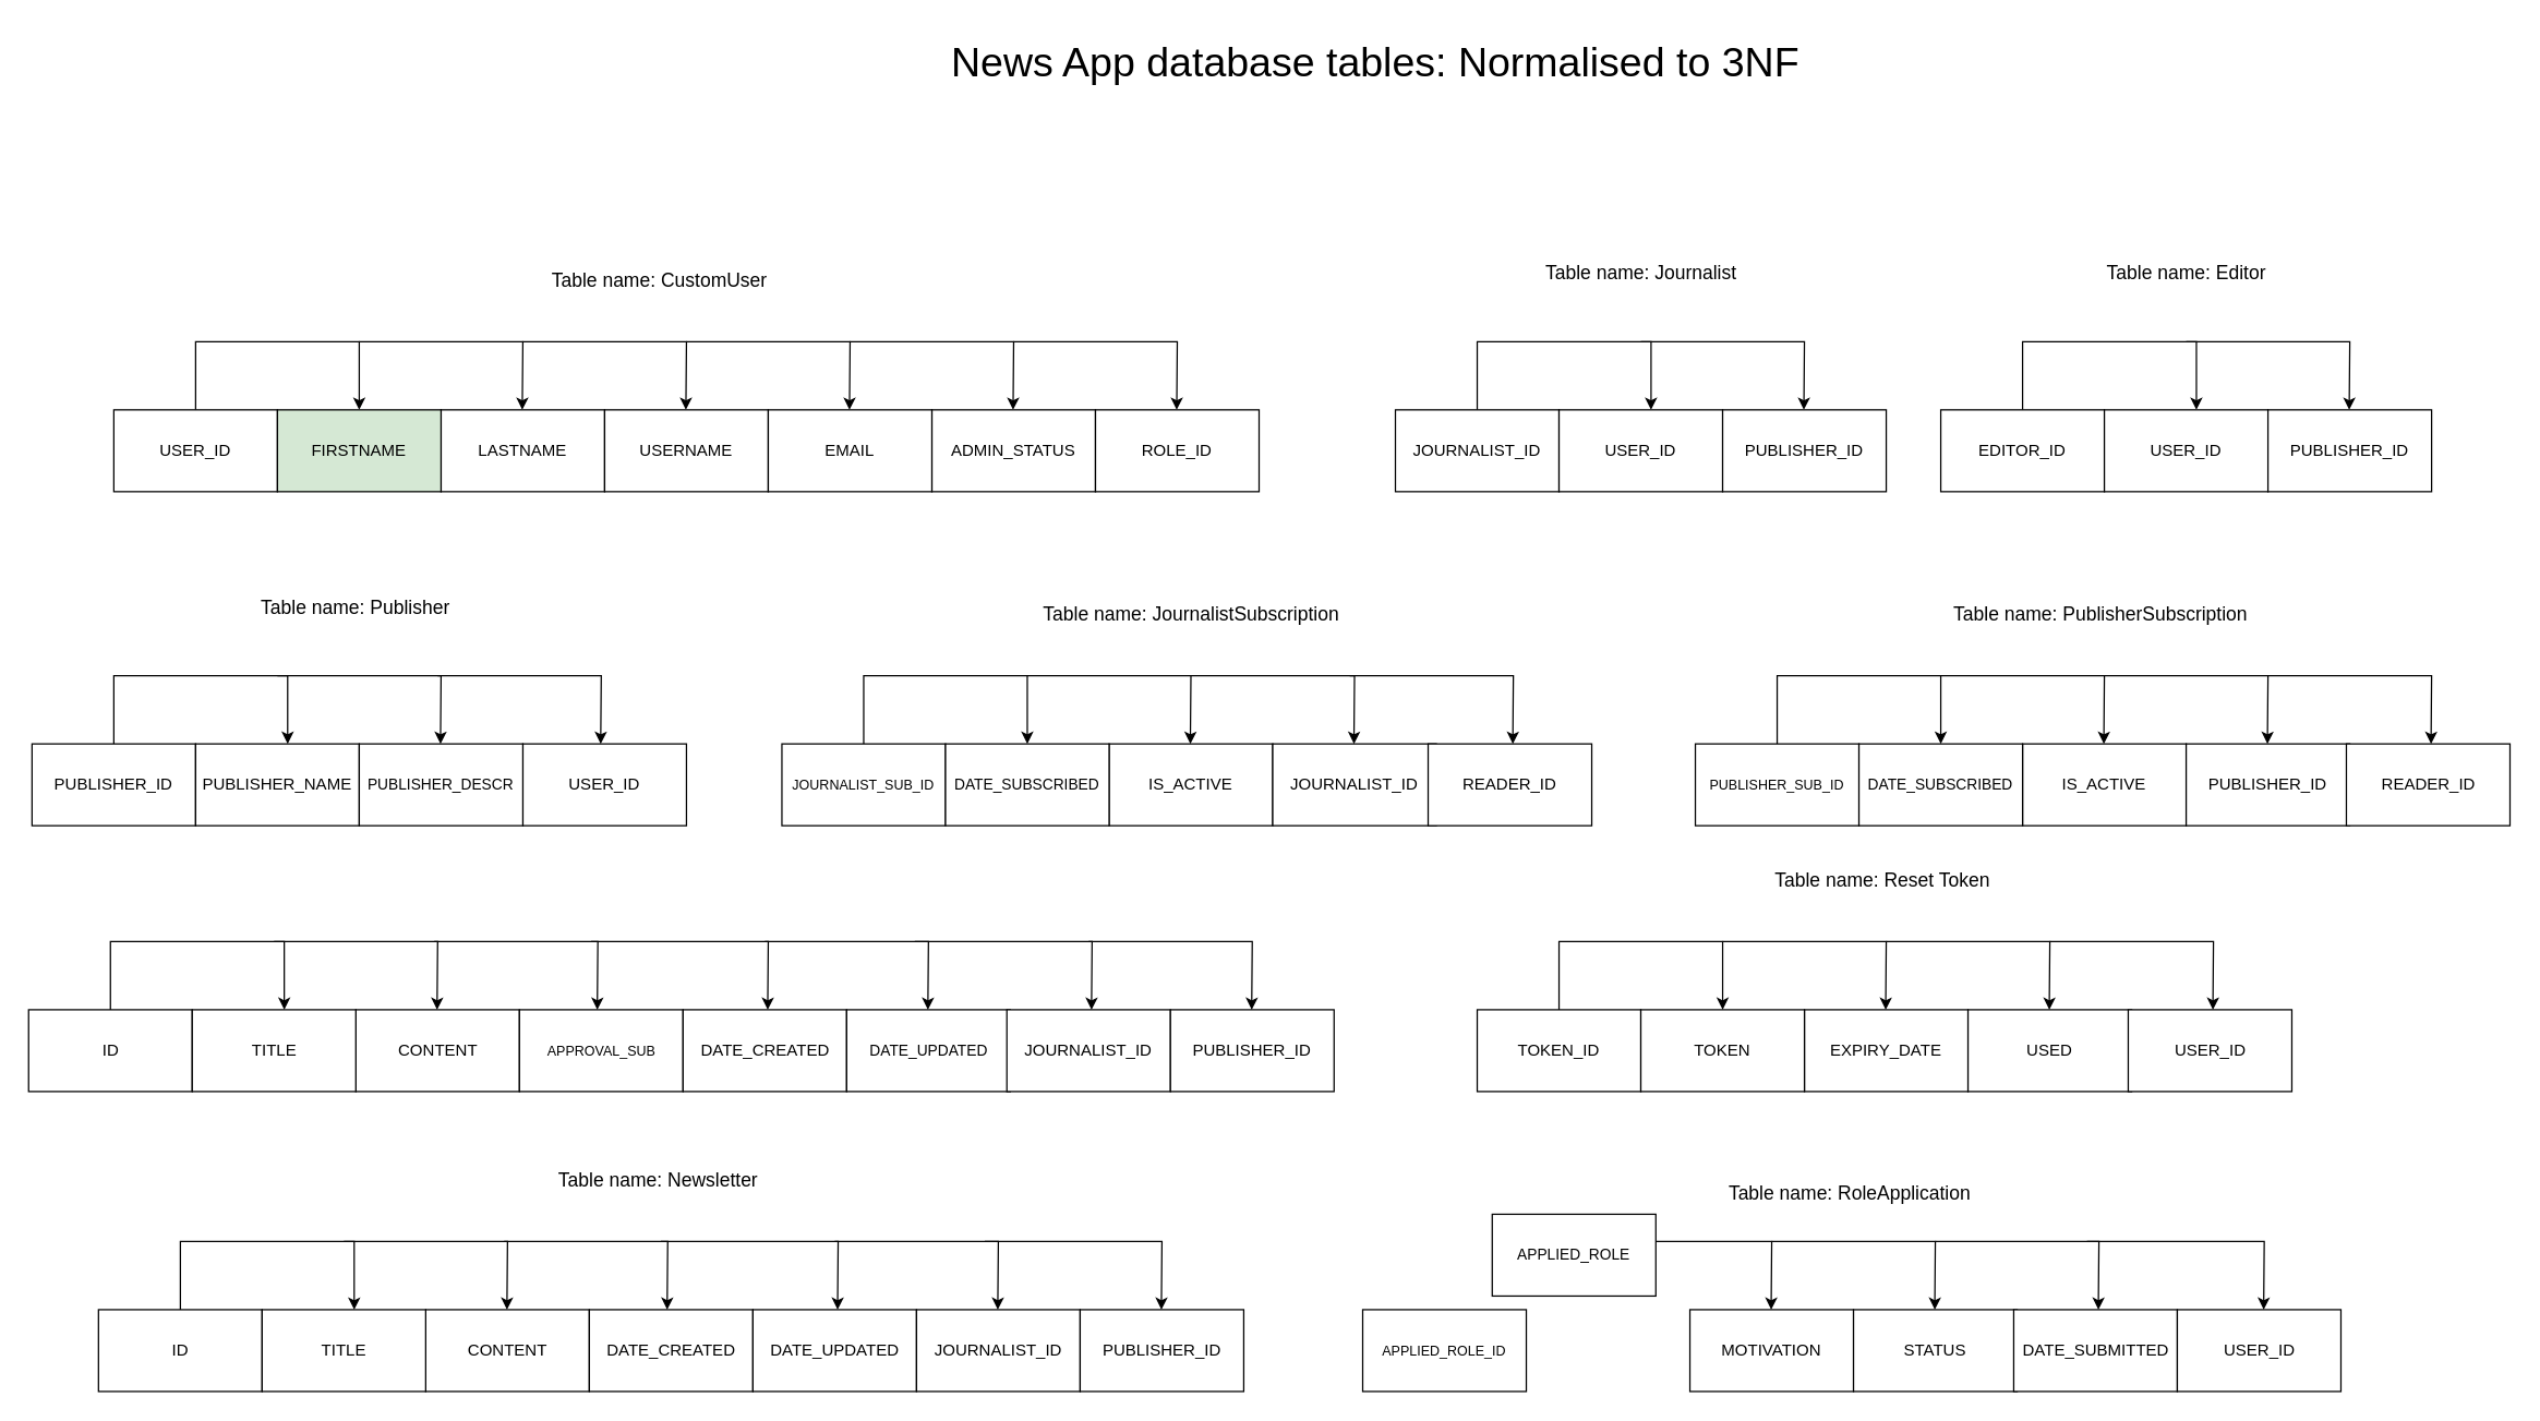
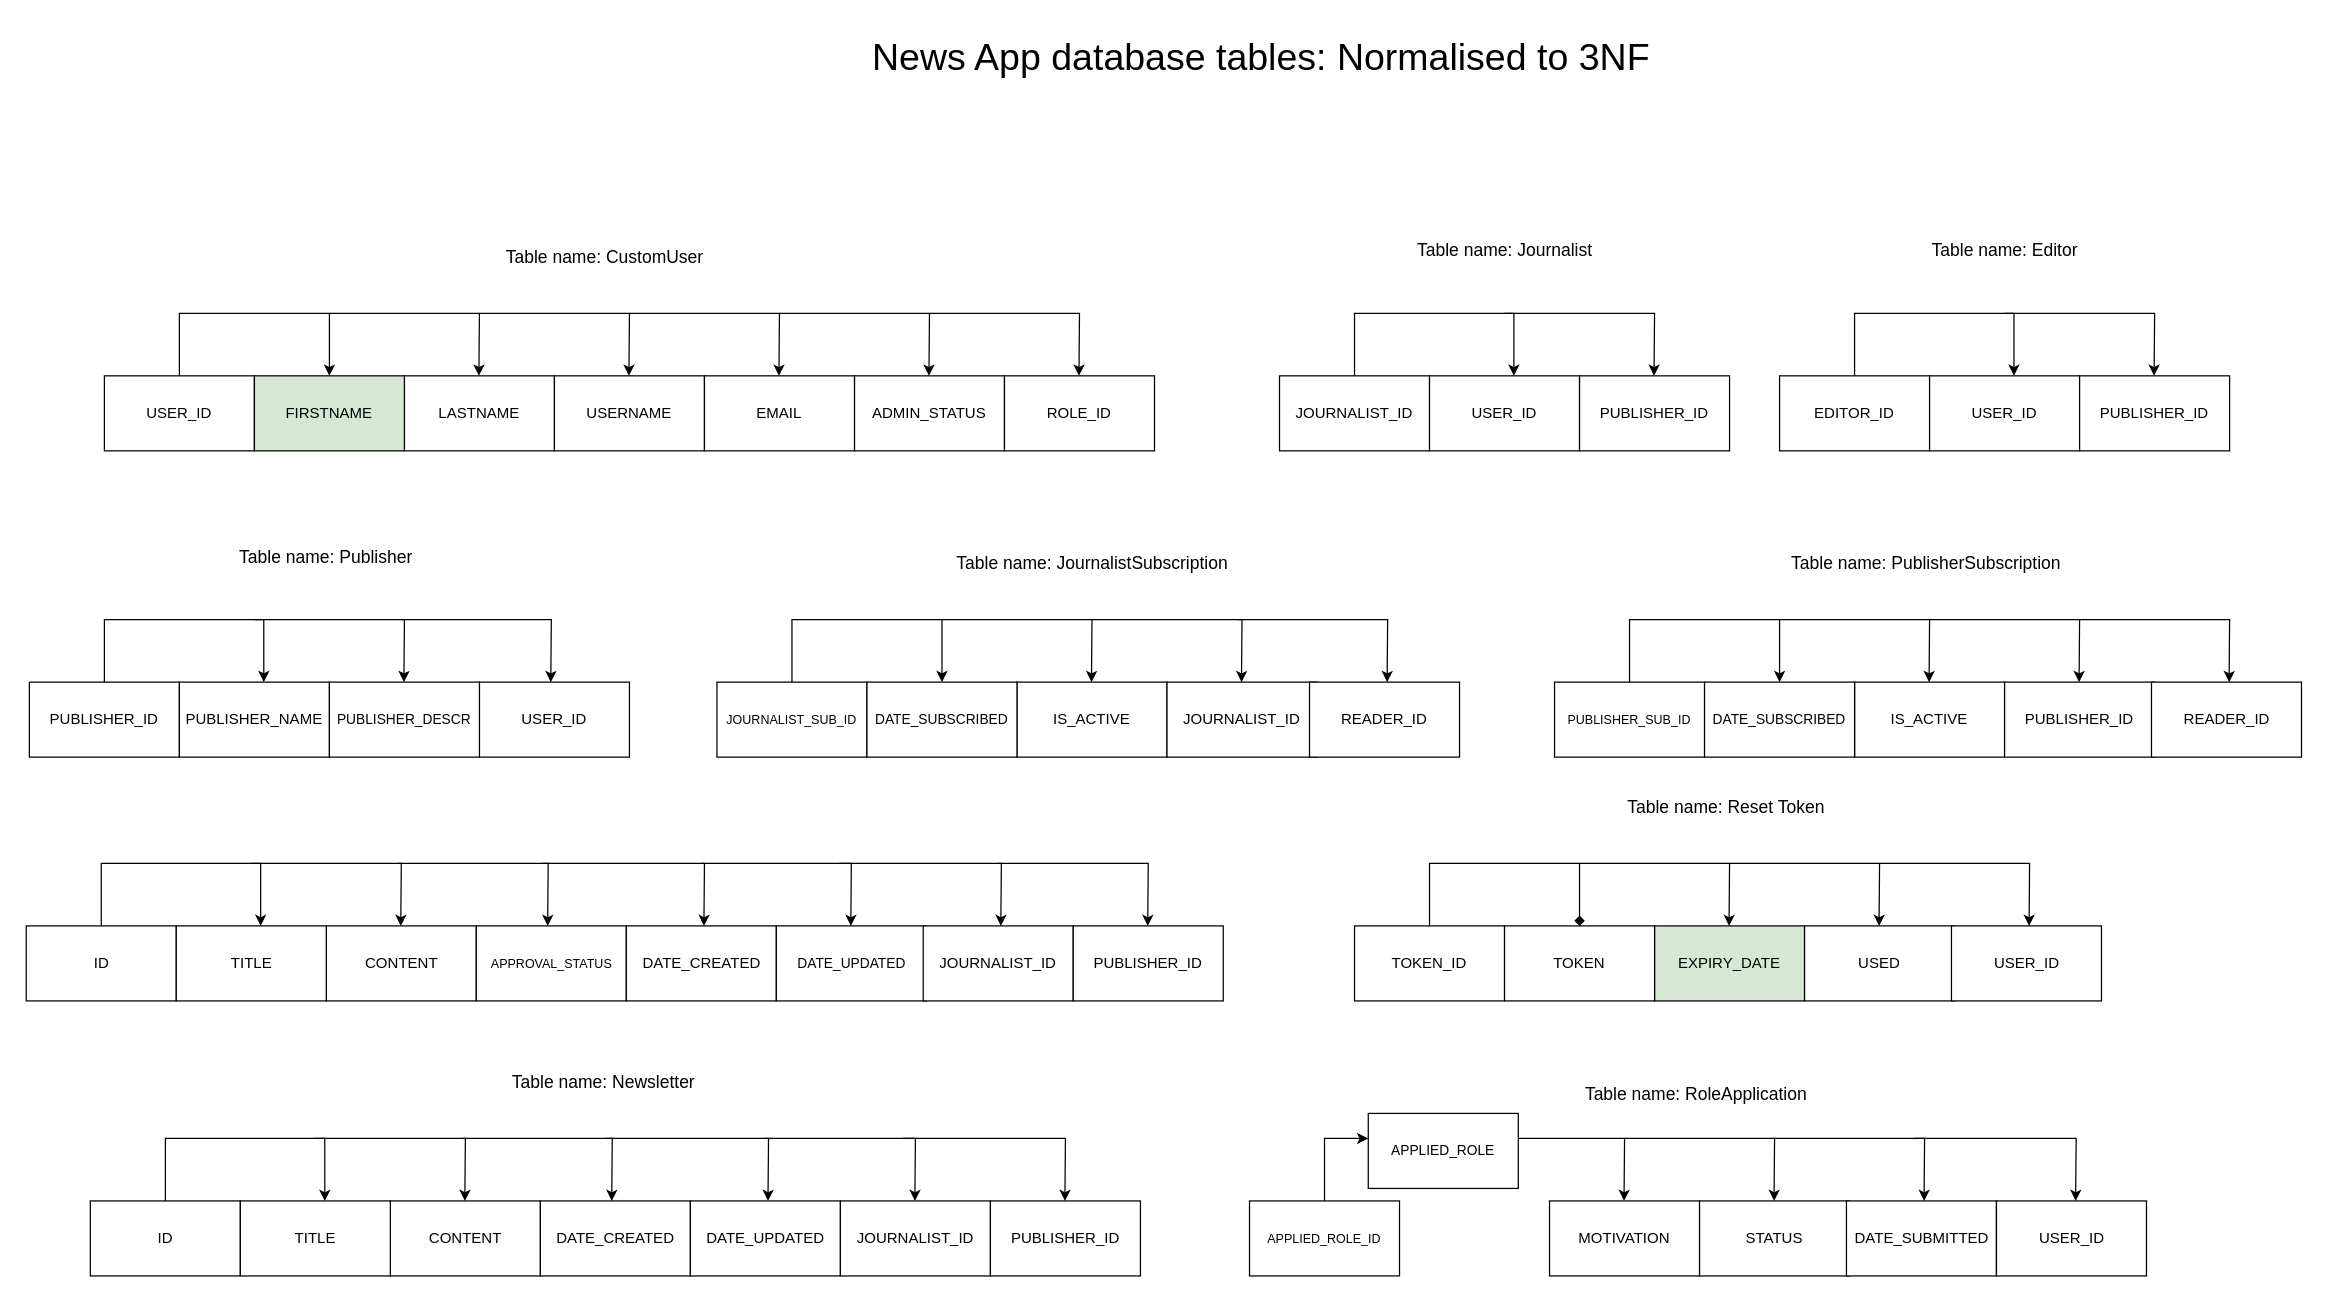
- <mxCell id="101" value="" style="edgeStyle=orthogonalEdgeStyle;rounded=0;orthogonalLoop=1;jettySize=auto;html=1;" edge="1" parent="1" source="102" target="103"><mxGeometry relative="1" as="geometry"><Array as="points"><mxPoint x="1143" y="690" /><mxPoint x="1263" y="690" /></Array></mxGeometry></mxCell>
+ <mxCell id="101" value="" style="edgeStyle=orthogonalEdgeStyle;rounded=0;orthogonalLoop=1;jettySize=auto;html=1;endArrow=diamond;" edge="1" parent="1" source="102" target="103"><mxGeometry relative="1" as="geometry"><Array as="points"><mxPoint x="1143" y="690" /><mxPoint x="1263" y="690" /></Array></mxGeometry></mxCell>
- <mxCell id="14" value="&lt;font style=&quot;font-size: 10px;&quot;&gt;APPROVAL_SUB&lt;/font&gt;" style="rounded=0;whiteSpace=wrap;html=1;" vertex="1" parent="1"><mxGeometry x="380.5" y="740" width="120" height="60" as="geometry" /></mxCell>
+ <mxCell id="14" value="&lt;font style=&quot;font-size: 10px;&quot;&gt;APPROVAL_STATUS&lt;/font&gt;" style="rounded=0;whiteSpace=wrap;html=1;" vertex="1" parent="1"><mxGeometry x="380.5" y="740" width="120" height="60" as="geometry" /></mxCell>
- <mxCell id="99" value="EXPIRY_DATE" style="rounded=0;whiteSpace=wrap;html=1;" vertex="1" parent="1"><mxGeometry x="1323" y="740" width="120" height="60" as="geometry" /></mxCell>
+ <mxCell id="99" value="EXPIRY_DATE" style="rounded=0;whiteSpace=wrap;html=1;fillColor=#d5e8d4;" vertex="1" parent="1"><mxGeometry x="1323" y="740" width="120" height="60" as="geometry" /></mxCell>
+ <mxCell id="89" value="" style="edgeStyle=orthogonalEdgeStyle;rounded=0;orthogonalLoop=1;jettySize=auto;html=1;" edge="1" parent="1" source="90" target="91"><mxGeometry relative="1" as="geometry"><Array as="points"><mxPoint x="1059" y="910" /><mxPoint x="1179" y="910" /></Array></mxGeometry></mxCell>
